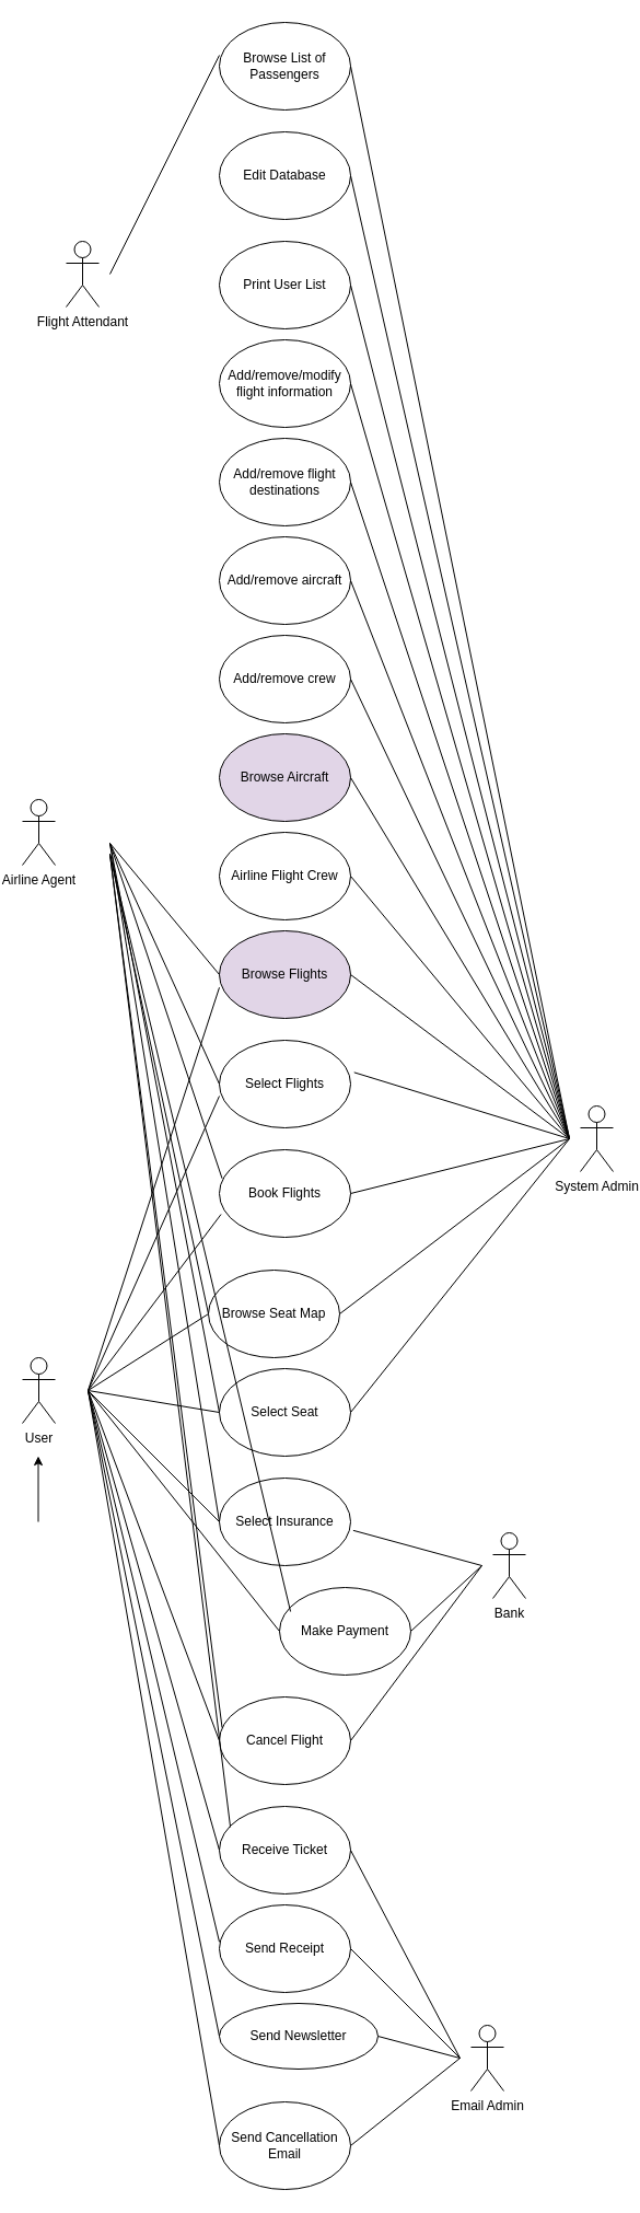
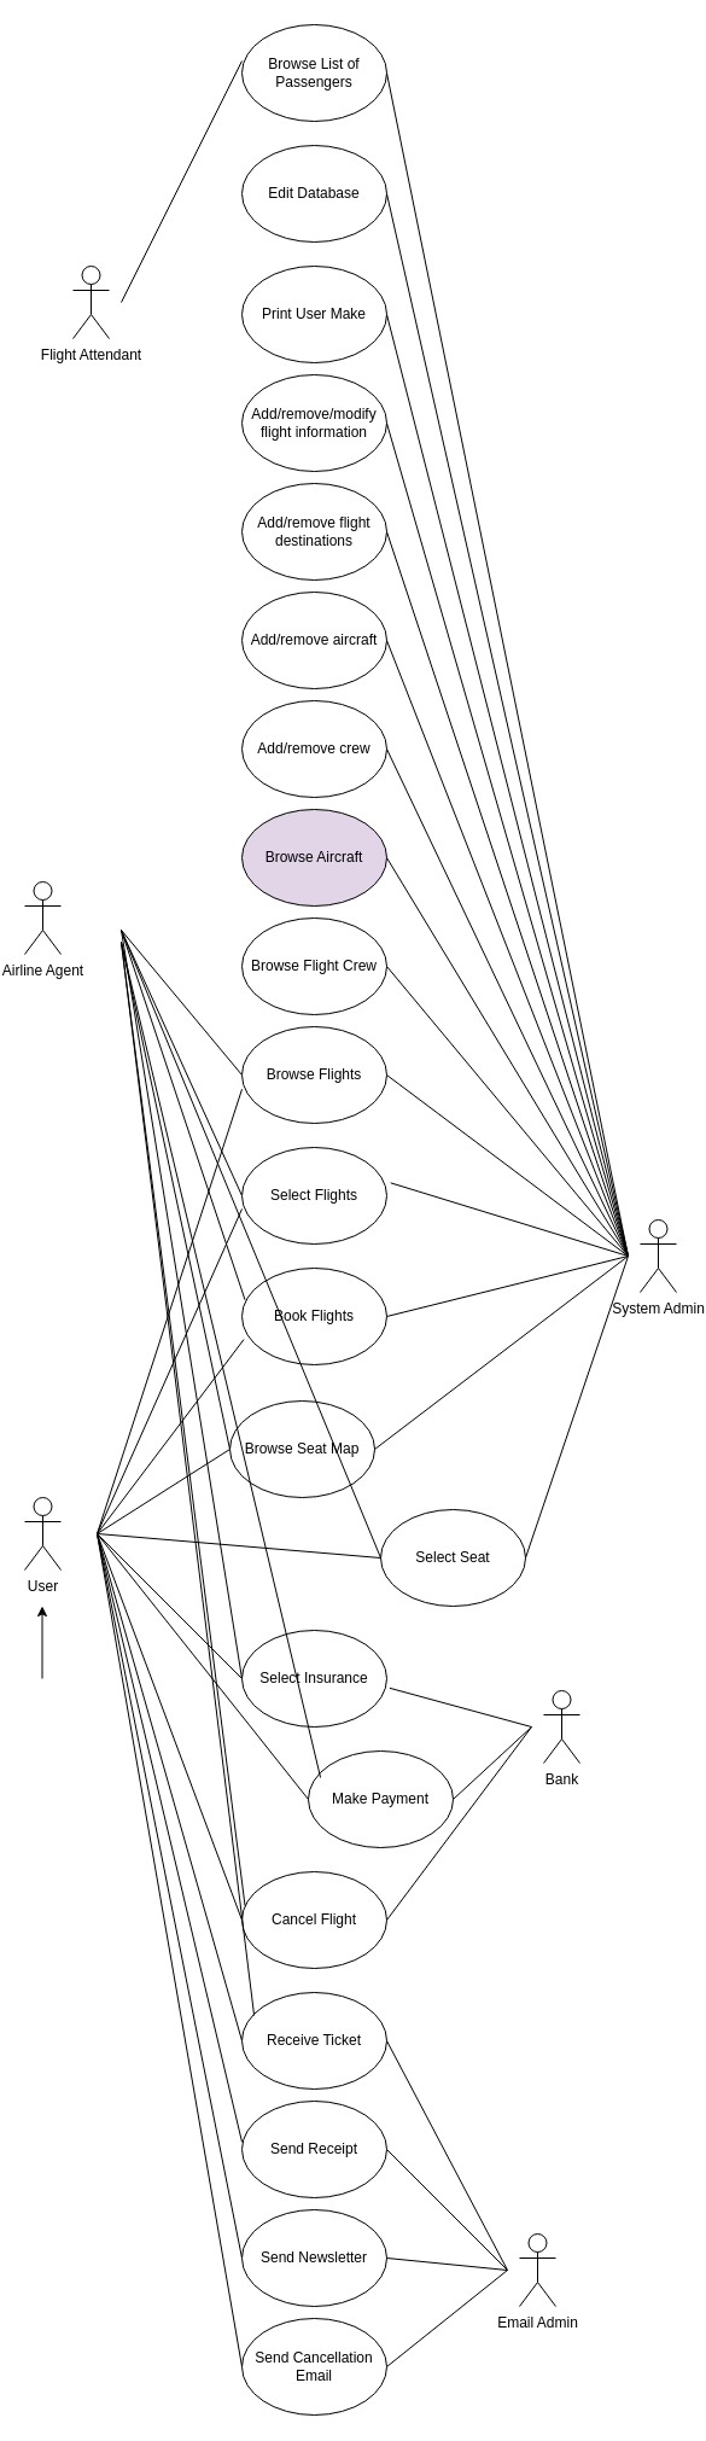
- <mxCell id="47" value="Print User List" style="ellipse;whiteSpace=wrap;html=1;" parent="1" vertex="1"><mxGeometry x="200" y="220" width="120" height="80" as="geometry" /></mxCell>
+ <mxCell id="47" value="Print User Make" style="ellipse;whiteSpace=wrap;html=1;" parent="1" vertex="1"><mxGeometry x="200" y="220" width="120" height="80" as="geometry" /></mxCell>
- <mxCell id="39" value="Airline Flight Crew" style="ellipse;whiteSpace=wrap;html=1;" parent="1" vertex="1"><mxGeometry x="200" y="760" width="120" height="80" as="geometry" /></mxCell>
+ <mxCell id="39" value="Browse Flight Crew" style="ellipse;whiteSpace=wrap;html=1;" parent="1" vertex="1"><mxGeometry x="200" y="760" width="120" height="80" as="geometry" /></mxCell>
- <mxCell id="25" value="Browse Flights" style="ellipse;whiteSpace=wrap;html=1;fillColor=#e1d5e7;" parent="1" vertex="1"><mxGeometry x="200" y="850" width="120" height="80" as="geometry" /></mxCell>
+ <mxCell id="25" value="Browse Flights" style="ellipse;whiteSpace=wrap;html=1;" parent="1" vertex="1"><mxGeometry x="200" y="850" width="120" height="80" as="geometry" /></mxCell>
- <mxCell id="9" value="Select Seat" style="ellipse;whiteSpace=wrap;html=1;" parent="1" vertex="1"><mxGeometry x="200" y="1250" width="120" height="80" as="geometry" /></mxCell>
+ <mxCell id="9" value="Select Seat" style="ellipse;whiteSpace=wrap;html=1;" parent="1" vertex="1"><mxGeometry x="315" y="1250" width="120" height="80" as="geometry" /></mxCell>
- <mxCell id="16" value="Send Newsletter" style="ellipse;whiteSpace=wrap;html=1;" parent="1" vertex="1"><mxGeometry x="200" y="1830" width="145" height="60" as="geometry" /></mxCell>
+ <mxCell id="16" value="Send Newsletter" style="ellipse;whiteSpace=wrap;html=1;" parent="1" vertex="1"><mxGeometry x="200" y="1830" width="120" height="80" as="geometry" /></mxCell>
